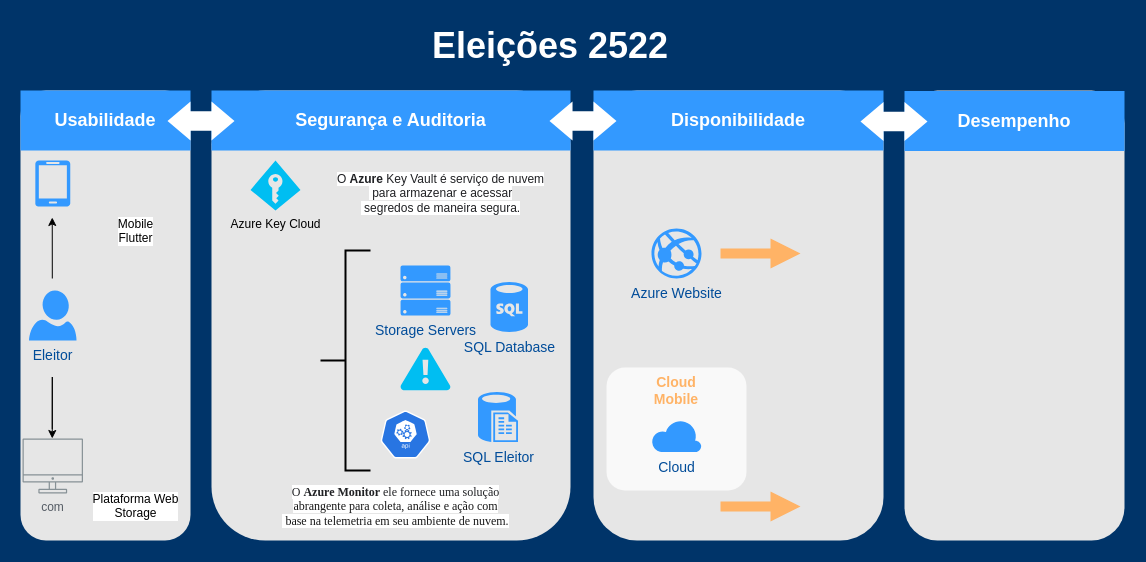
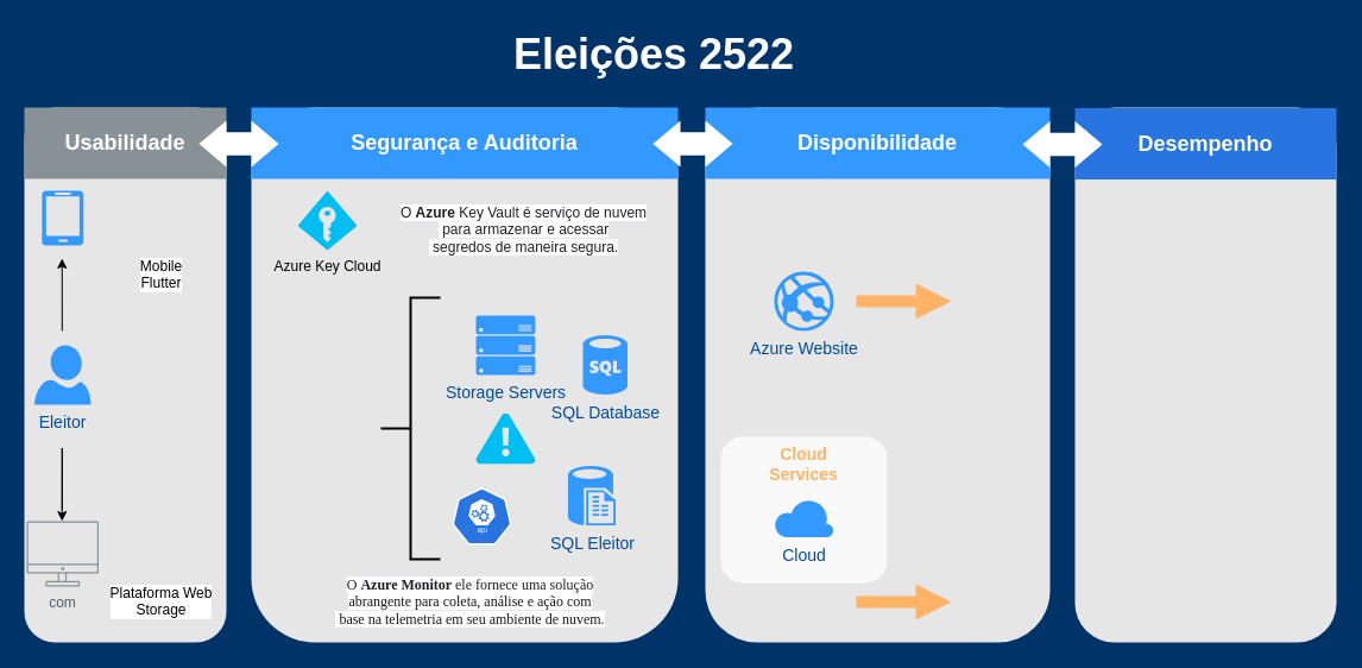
- <mxCell id="7" value="Usabilidade" style="whiteSpace=wrap;html=1;dashed=1;strokeColor=none;strokeWidth=2;fillColor=#3399FF;fontFamily=Helvetica;fontSize=18;fontColor=#FFFFFF;fontStyle=1" parent="1" vertex="1"><mxGeometry x="20" y="90" width="170" height="60" as="geometry" /></mxCell>
+ <mxCell id="7" value="Usabilidade" style="whiteSpace=wrap;html=1;dashed=1;strokeColor=none;strokeWidth=2;fillColor=#879196;fontFamily=Helvetica;fontSize=18;fontColor=#FFFFFF;fontStyle=1;" parent="1" vertex="1"><mxGeometry x="20" y="90" width="170" height="60" as="geometry" /></mxCell>
- <mxCell id="9" value="Desempenho" style="whiteSpace=wrap;html=1;dashed=1;strokeColor=none;strokeWidth=2;fillColor=#3399FF;fontFamily=Helvetica;fontSize=18;fontColor=#FFFFFF;fontStyle=1" parent="1" vertex="1"><mxGeometry x="904" y="90.5" width="220" height="60" as="geometry" /></mxCell>
+ <mxCell id="9" value="Desempenho" style="whiteSpace=wrap;html=1;dashed=1;strokeColor=none;strokeWidth=2;fillColor=#2875e2;fontFamily=Helvetica;fontSize=18;fontColor=#FFFFFF;fontStyle=1;" parent="1" vertex="1"><mxGeometry x="904" y="90.5" width="220" height="60" as="geometry" /></mxCell>
- <mxCell id="21" value="Cloud&lt;div&gt;Mobile&lt;/div&gt;" style="rounded=1;whiteSpace=wrap;html=1;dashed=1;strokeColor=none;strokeWidth=2;fillColor=#FFFFFF;fontFamily=Helvetica;fontSize=14;fontColor=#FFB366;opacity=75;verticalAlign=top;fontStyle=1" parent="1" vertex="1"><mxGeometry x="606" y="367" width="140" height="123" as="geometry" /></mxCell>
+ <mxCell id="21" value="Cloud&lt;div&gt;Services&lt;/div&gt;" style="rounded=1;whiteSpace=wrap;html=1;dashed=1;strokeColor=none;strokeWidth=2;fillColor=#FFFFFF;fontFamily=Helvetica;fontSize=14;fontColor=#FFB366;opacity=75;verticalAlign=top;fontStyle=1" parent="1" vertex="1"><mxGeometry x="606" y="367" width="140" height="123" as="geometry" /></mxCell>
